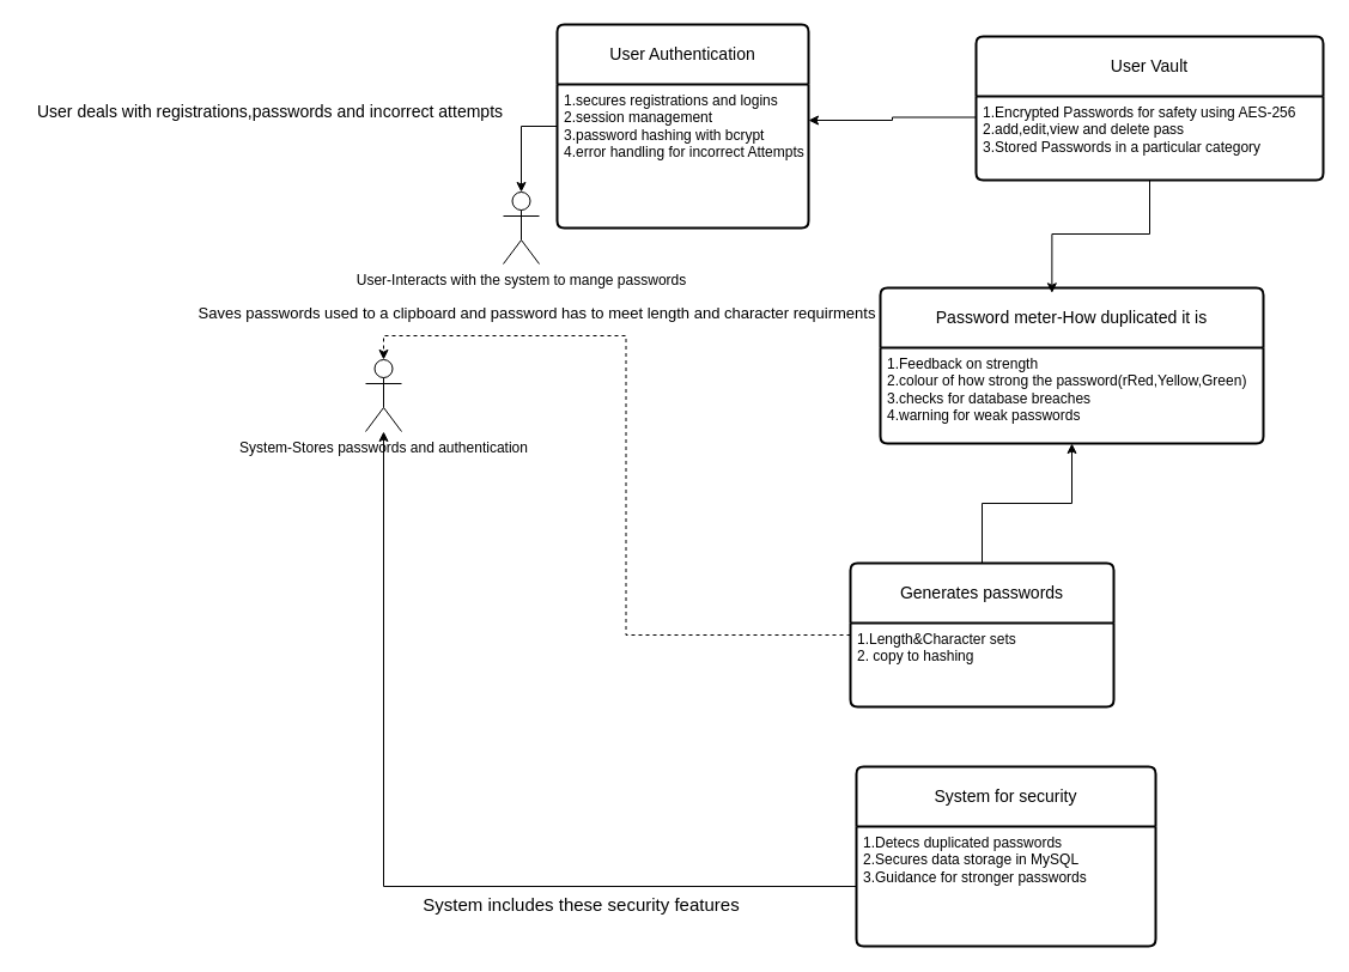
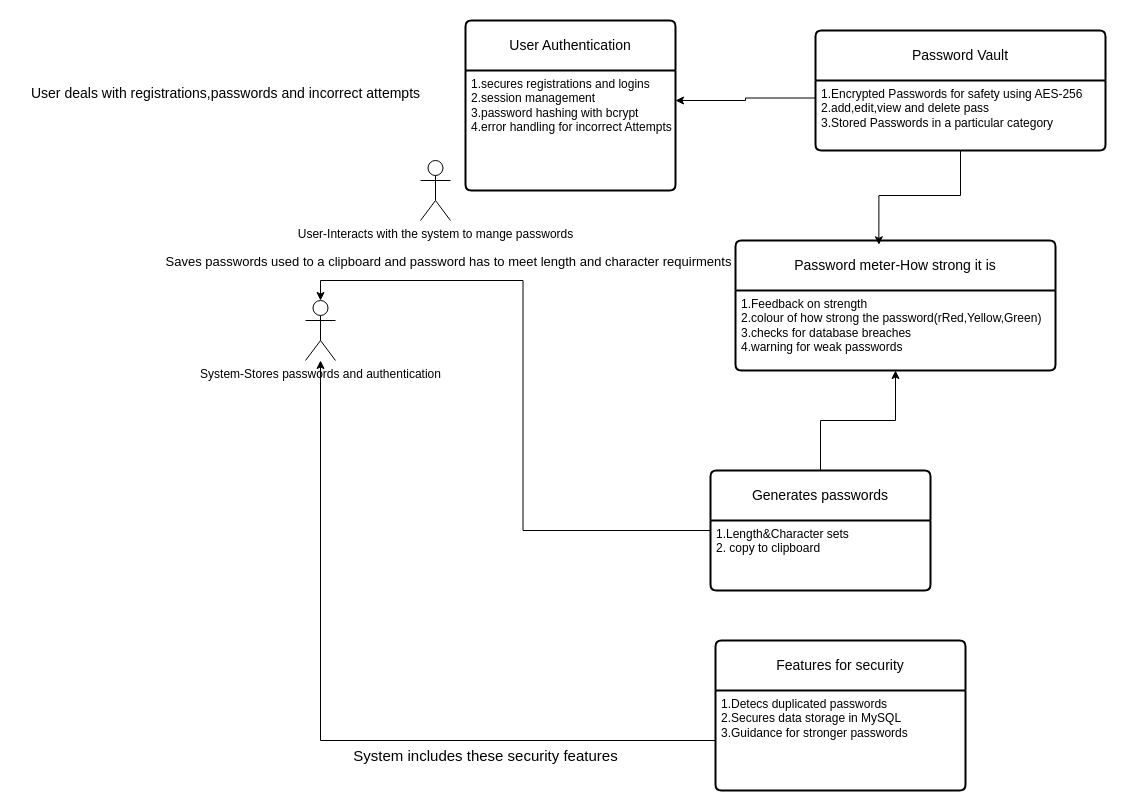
- <mxCell id="6" value="User Vault" style="swimlane;childLayout=stackLayout;horizontal=1;startSize=50;horizontalStack=0;rounded=1;fontSize=14;fontStyle=0;strokeWidth=2;resizeParent=0;resizeLast=1;shadow=0;dashed=0;align=center;arcSize=4;whiteSpace=wrap;html=1;" vertex="1" parent="1"><mxGeometry x="815" y="30" width="290" height="120" as="geometry" /></mxCell>
+ <mxCell id="6" value="Password Vault" style="swimlane;childLayout=stackLayout;horizontal=1;startSize=50;horizontalStack=0;rounded=1;fontSize=14;fontStyle=0;strokeWidth=2;resizeParent=0;resizeLast=1;shadow=0;dashed=0;align=center;arcSize=4;whiteSpace=wrap;html=1;" vertex="1" parent="1"><mxGeometry x="815" y="30" width="290" height="120" as="geometry" /></mxCell>
- <mxCell id="24" style="edgeStyle=orthogonalEdgeStyle;rounded=0;orthogonalLoop=1;jettySize=auto;html=1;entryX=0.5;entryY=0;entryDx=0;entryDy=0;entryPerimeter=0;" edge="1" parent="1" source="4" target="2"><mxGeometry relative="1" as="geometry" /></mxCell>
- <mxCell id="8" value="Password meter-How duplicated it is" style="swimlane;childLayout=stackLayout;horizontal=1;startSize=50;horizontalStack=0;rounded=1;fontSize=14;fontStyle=0;strokeWidth=2;resizeParent=0;resizeLast=1;shadow=0;dashed=0;align=center;arcSize=4;whiteSpace=wrap;html=1;" vertex="1" parent="1"><mxGeometry x="735" y="240" width="320" height="130" as="geometry" /></mxCell>
+ <mxCell id="8" value="Password meter-How strong it is" style="swimlane;childLayout=stackLayout;horizontal=1;startSize=50;horizontalStack=0;rounded=1;fontSize=14;fontStyle=0;strokeWidth=2;resizeParent=0;resizeLast=1;shadow=0;dashed=0;align=center;arcSize=4;whiteSpace=wrap;html=1;" vertex="1" parent="1"><mxGeometry x="735" y="240" width="320" height="130" as="geometry" /></mxCell>
- <mxCell id="19" style="edgeStyle=orthogonalEdgeStyle;rounded=0;orthogonalLoop=1;jettySize=auto;html=1;entryX=0.5;entryY=0;entryDx=0;entryDy=0;entryPerimeter=0;dashed=1;" edge="1" parent="1" source="11" target="3"><mxGeometry relative="1" as="geometry" /></mxCell>
+ <mxCell id="19" style="edgeStyle=orthogonalEdgeStyle;rounded=0;orthogonalLoop=1;jettySize=auto;html=1;entryX=0.5;entryY=0;entryDx=0;entryDy=0;entryPerimeter=0;" edge="1" parent="1" source="11" target="3"><mxGeometry relative="1" as="geometry" /></mxCell>
- <mxCell id="12" value="1.Length&amp;amp;Character sets&lt;br&gt;2. copy to hashing" style="align=left;strokeColor=none;fillColor=none;spacingLeft=4;fontSize=12;verticalAlign=top;resizable=0;rotatable=0;part=1;html=1;" vertex="1" parent="11"><mxGeometry y="50" width="220" height="70" as="geometry" /></mxCell>
+ <mxCell id="12" value="1.Length&amp;amp;Character sets&lt;br&gt;2. copy to clipboard" style="align=left;strokeColor=none;fillColor=none;spacingLeft=4;fontSize=12;verticalAlign=top;resizable=0;rotatable=0;part=1;html=1;" vertex="1" parent="11"><mxGeometry y="50" width="220" height="70" as="geometry" /></mxCell>
- <mxCell id="16" value="System for security" style="swimlane;childLayout=stackLayout;horizontal=1;startSize=50;horizontalStack=0;rounded=1;fontSize=14;fontStyle=0;strokeWidth=2;resizeParent=0;resizeLast=1;shadow=0;align=center;arcSize=4;whiteSpace=wrap;html=1;" vertex="1" parent="1"><mxGeometry x="715" y="640" width="250" height="150" as="geometry" /></mxCell>
+ <mxCell id="16" value="Features for security" style="swimlane;childLayout=stackLayout;horizontal=1;startSize=50;horizontalStack=0;rounded=1;fontSize=14;fontStyle=0;strokeWidth=2;resizeParent=0;resizeLast=1;shadow=0;align=center;arcSize=4;whiteSpace=wrap;html=1;" vertex="1" parent="1"><mxGeometry x="715" y="640" width="250" height="150" as="geometry" /></mxCell>
